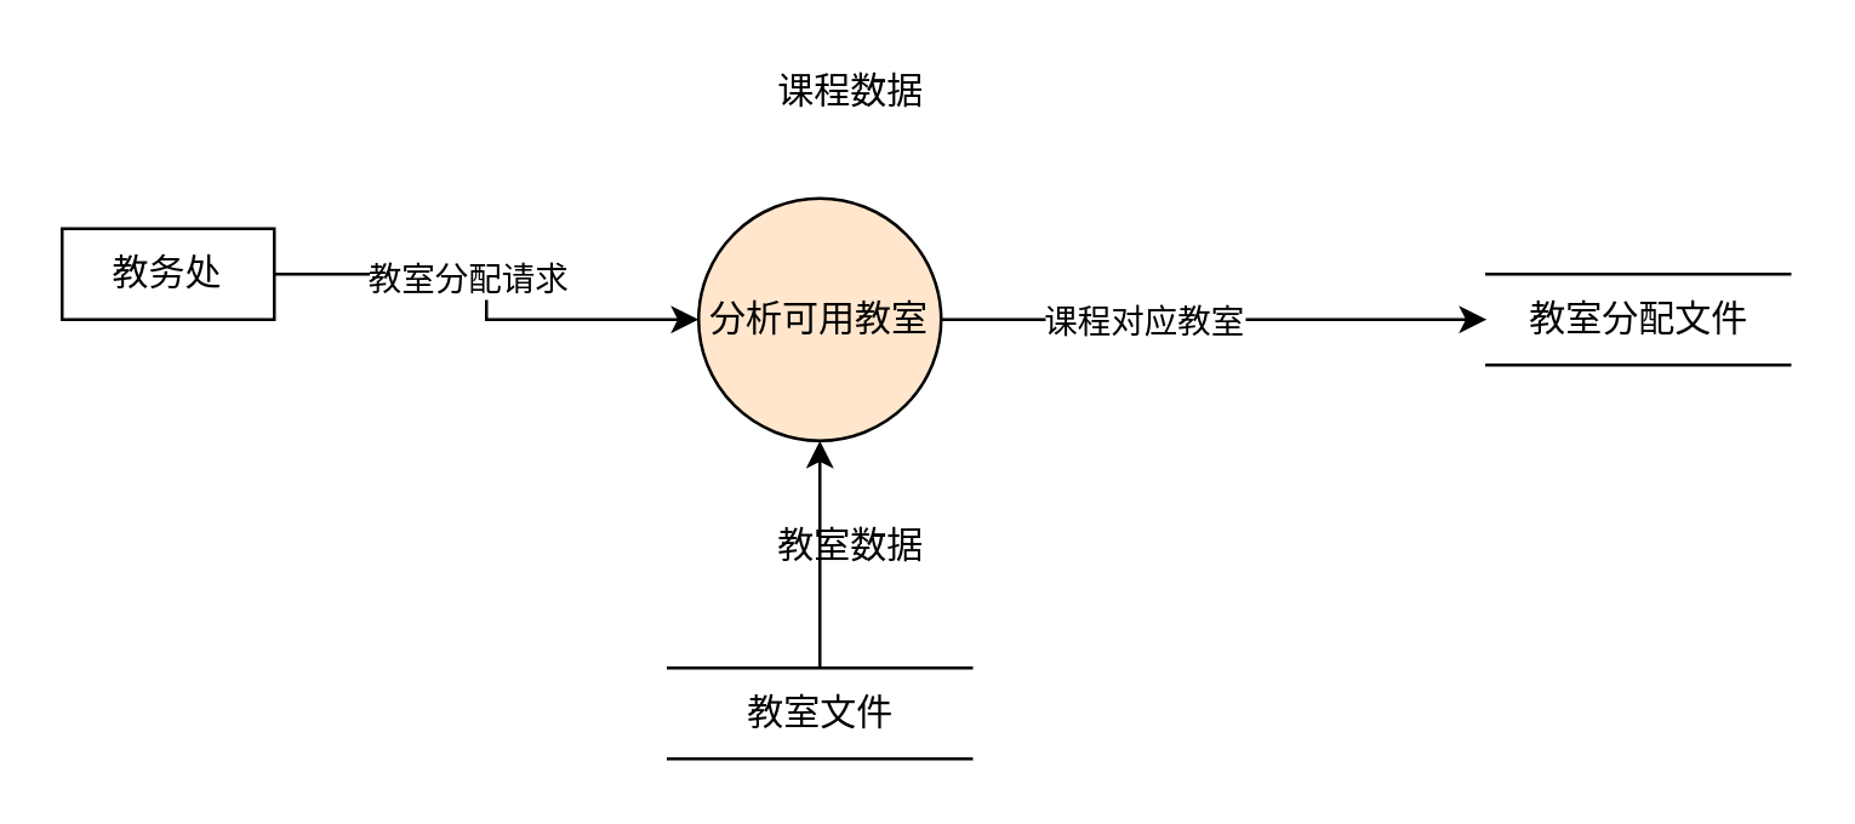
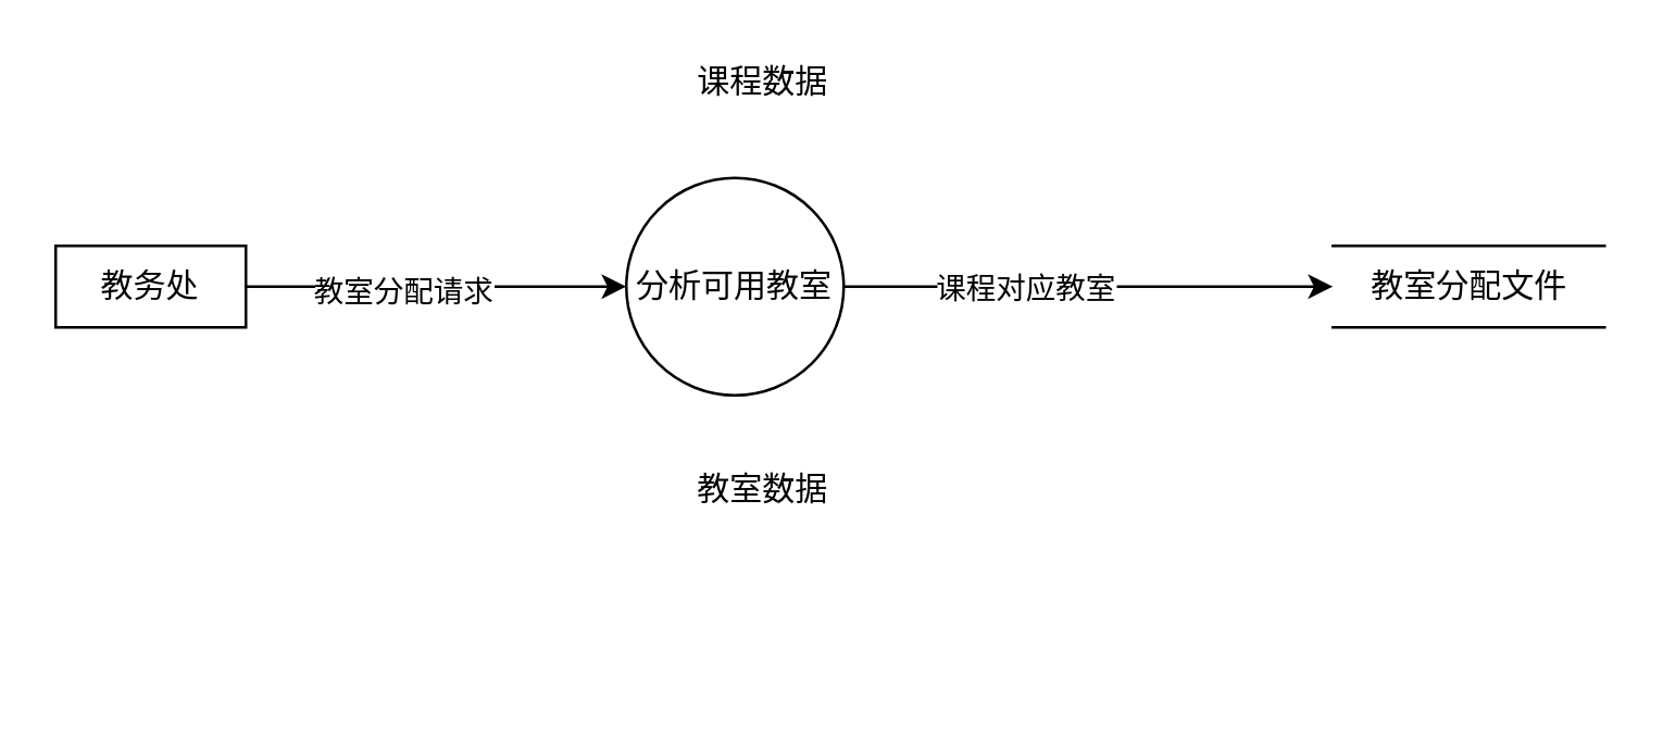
- <mxCell id="4" value="教务处" style="rounded=0;whiteSpace=wrap;html=1;" vertex="1" parent="1"><mxGeometry x="20" y="75" width="70" height="30" as="geometry" /></mxCell>
+ <mxCell id="4" value="教务处" style="rounded=0;whiteSpace=wrap;html=1;" vertex="1" parent="1"><mxGeometry x="20" y="90" width="70" height="30" as="geometry" /></mxCell>
- <mxCell id="7" value="分析可用教室" style="ellipse;whiteSpace=wrap;html=1;aspect=fixed;fillColor=#ffe6cc;" vertex="1" parent="1"><mxGeometry x="230" y="65" width="80" height="80" as="geometry" /></mxCell>
+ <mxCell id="7" value="分析可用教室" style="ellipse;whiteSpace=wrap;html=1;aspect=fixed;" vertex="1" parent="1"><mxGeometry x="230" y="65" width="80" height="80" as="geometry" /></mxCell>
- <mxCell id="8" style="edgeStyle=orthogonalEdgeStyle;rounded=0;orthogonalLoop=1;jettySize=auto;html=1;exitX=0.5;exitY=0;exitDx=0;exitDy=0;entryX=0.5;entryY=1;entryDx=0;entryDy=0;" edge="1" parent="1" source="9" target="7"><mxGeometry relative="1" as="geometry" /></mxCell>
- <mxCell id="9" value="教室文件" style="html=1;dashed=0;whitespace=wrap;shape=partialRectangle;right=0;left=0;" vertex="1" parent="1"><mxGeometry x="220" y="220" width="100" height="30" as="geometry" /></mxCell>
